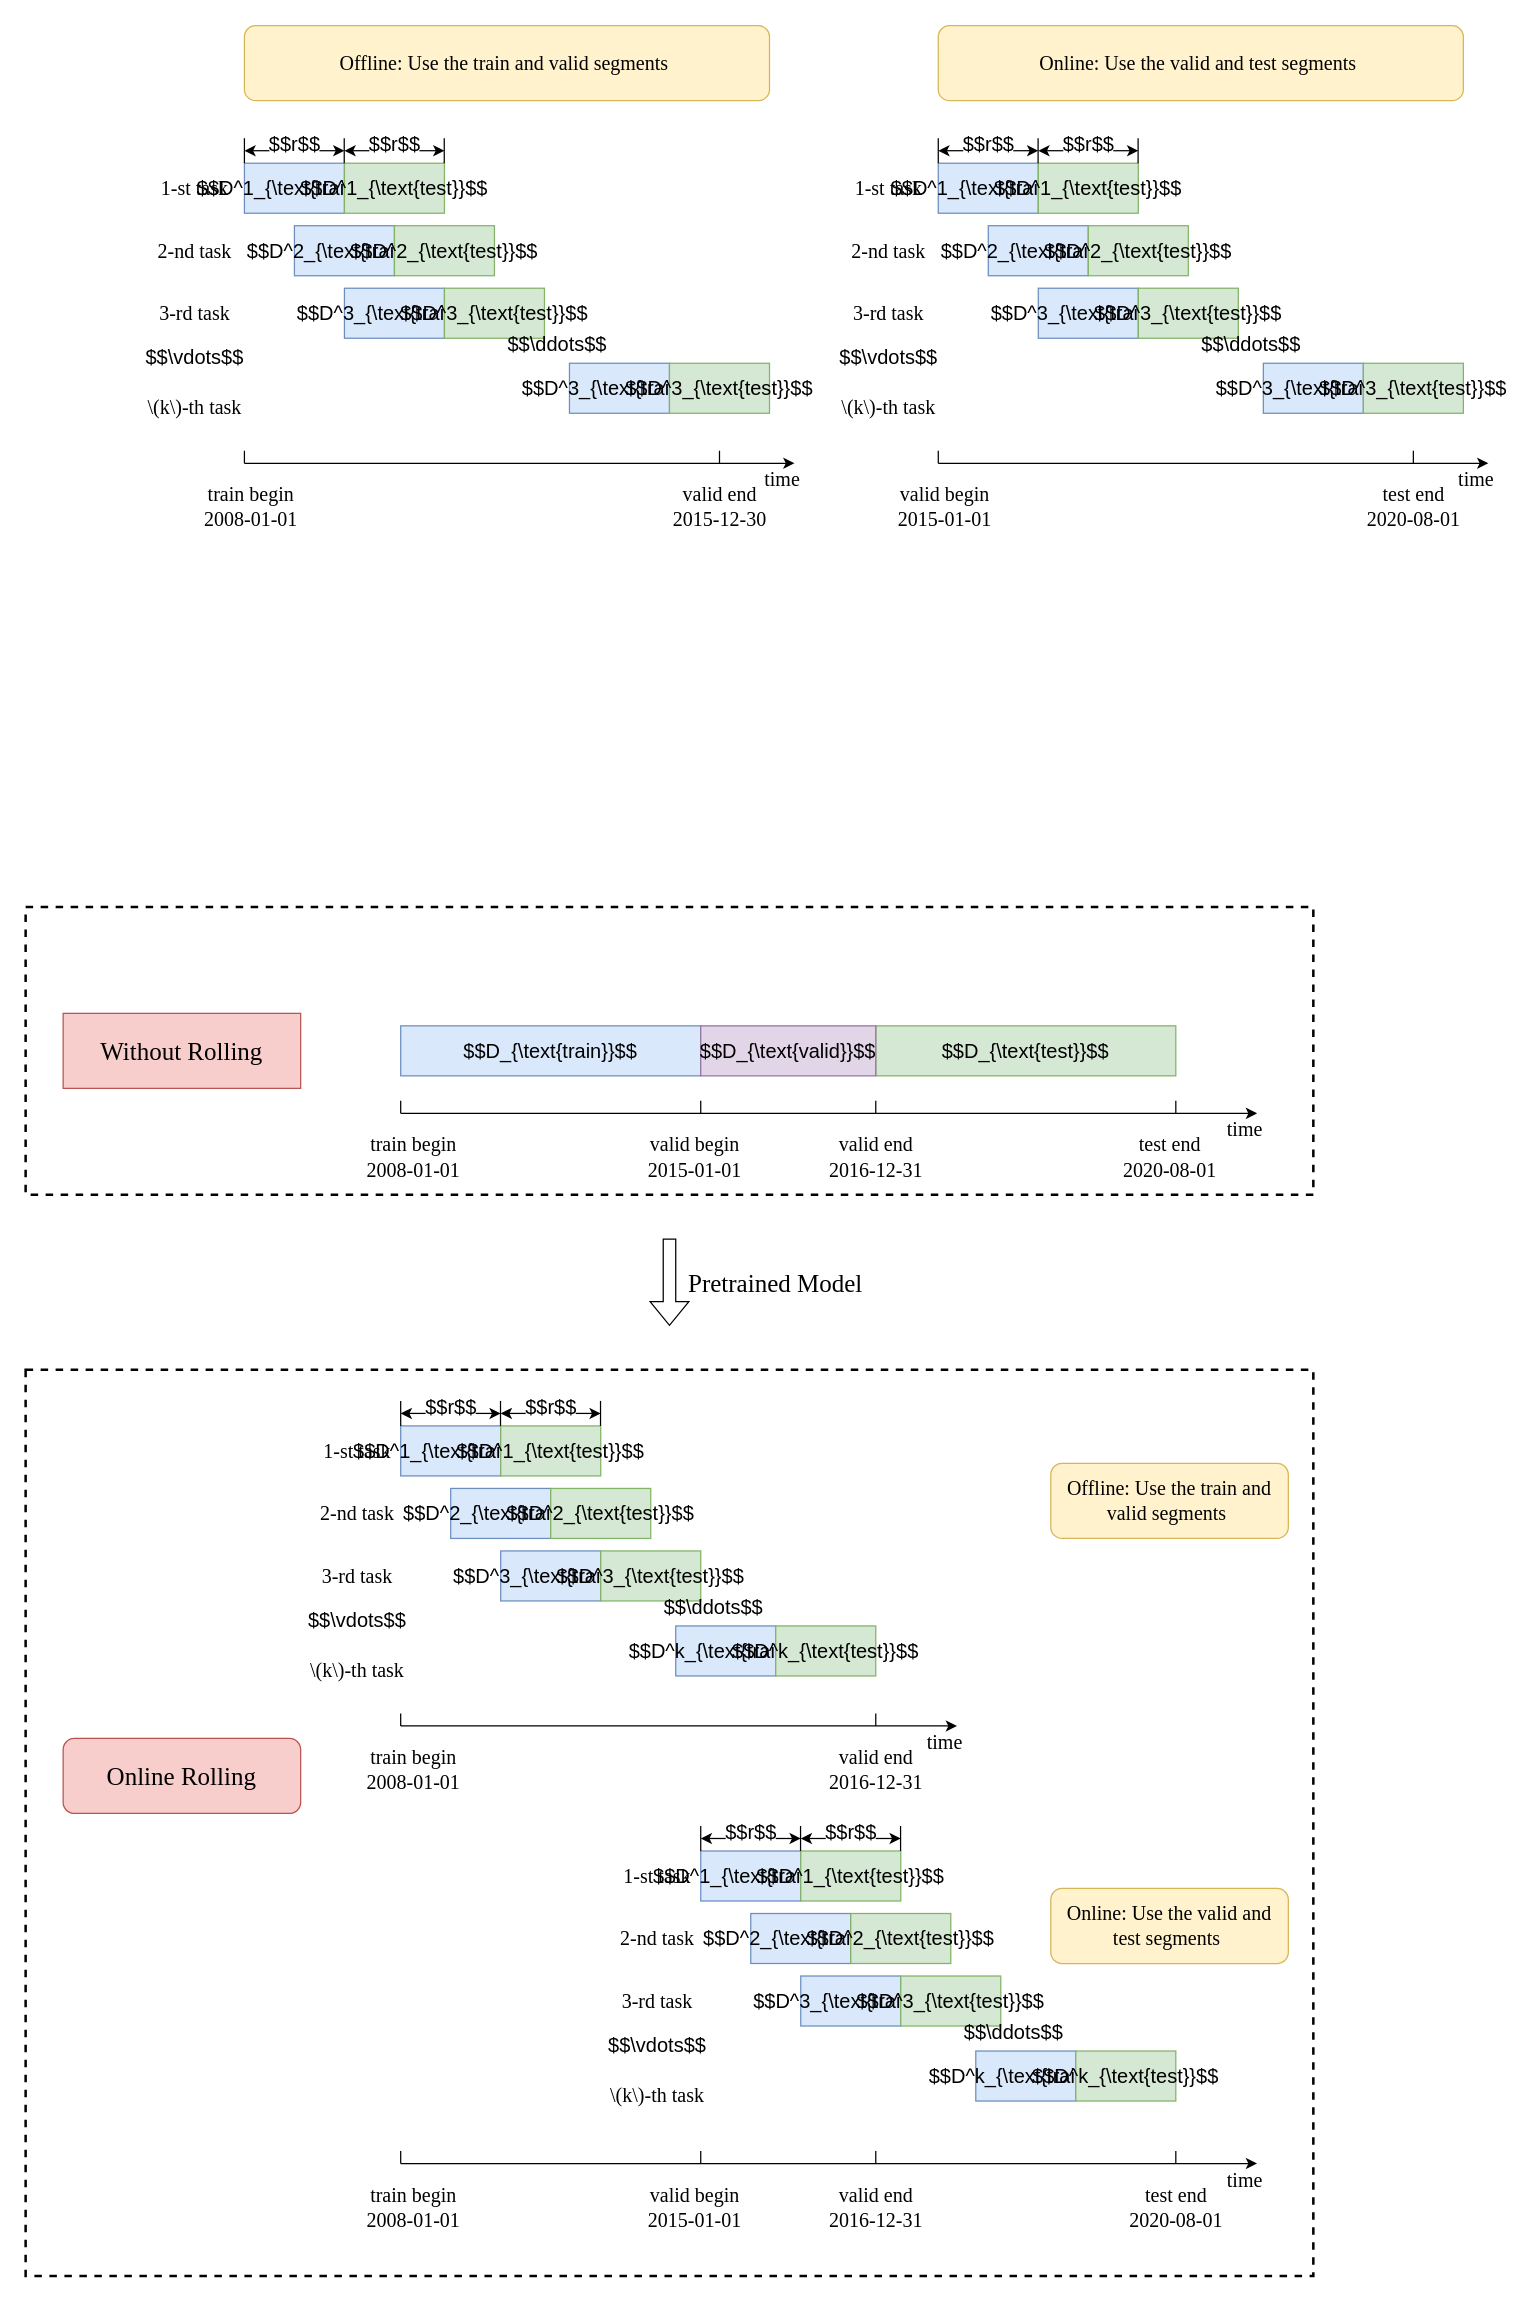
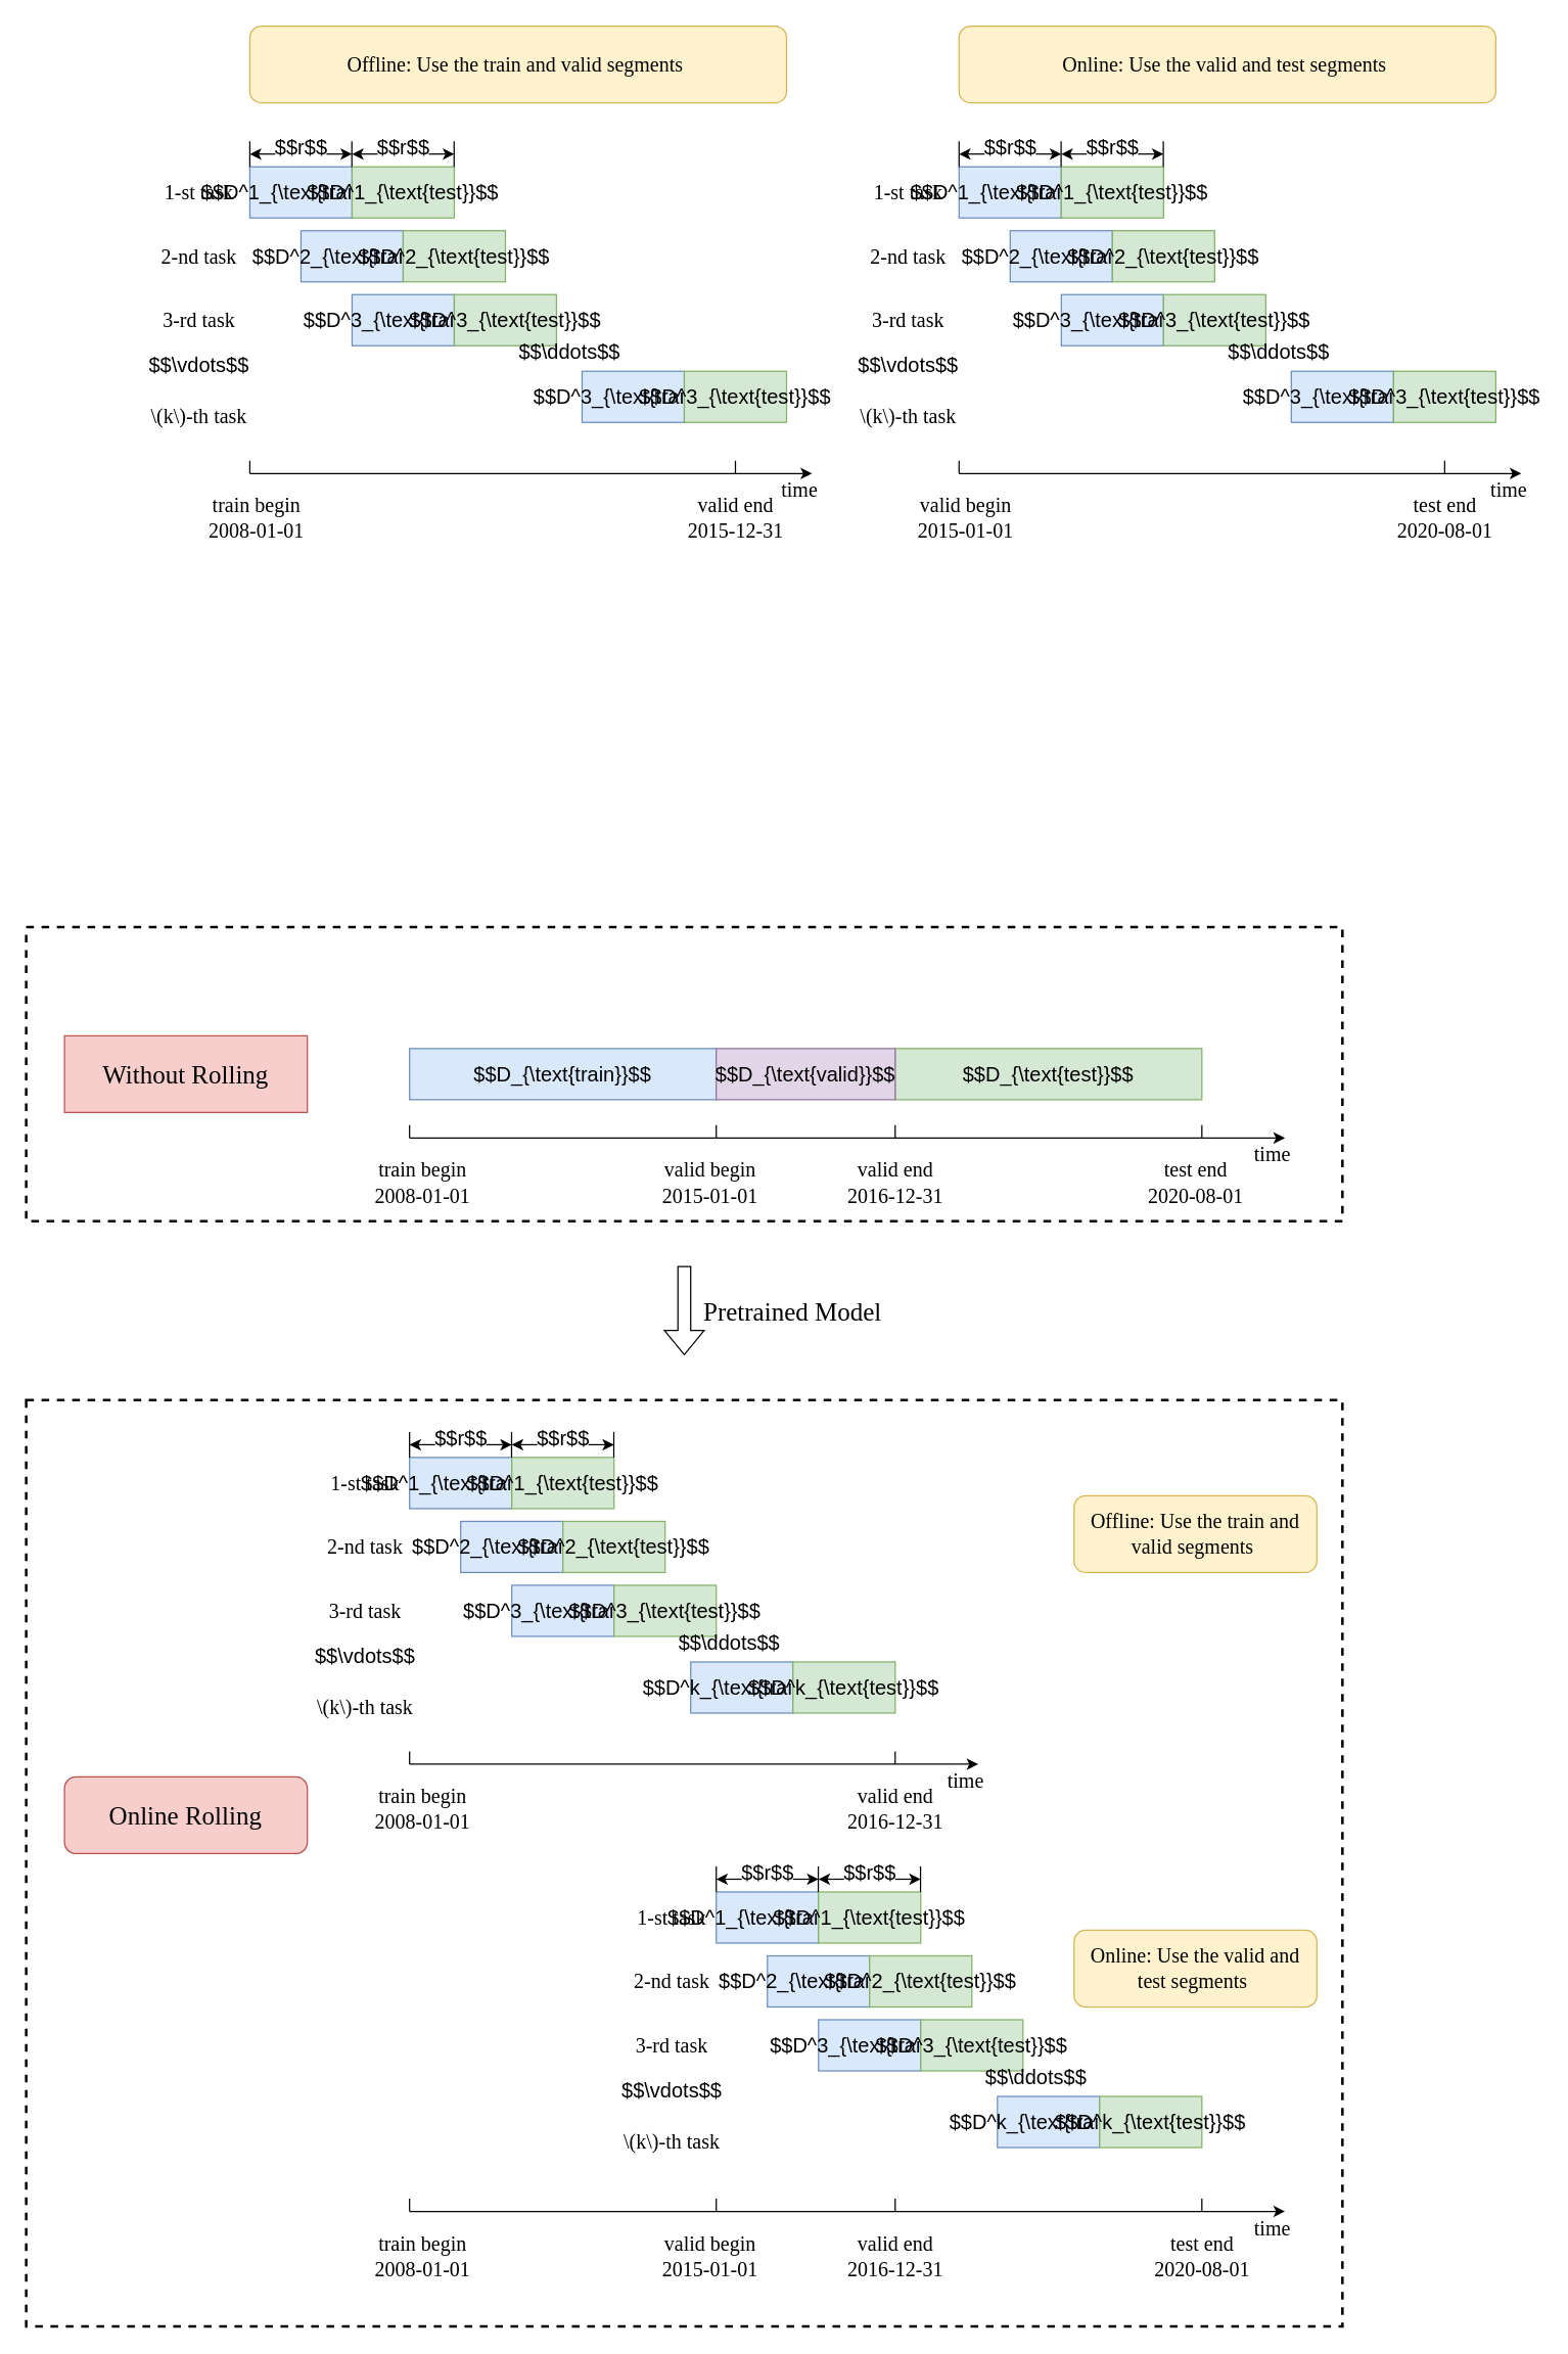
- <mxCell id="98" value="&lt;font face=&quot;Times New Roman&quot; style=&quot;font-size: 16px;&quot;&gt;valid end&lt;/font&gt;&lt;div style=&quot;font-size: 16px;&quot;&gt;&lt;font face=&quot;Times New Roman&quot; style=&quot;font-size: 16px;&quot;&gt;2015-12-30&lt;/font&gt;&lt;/div&gt;" style="text;html=1;align=center;verticalAlign=middle;resizable=0;points=[];autosize=1;strokeColor=none;fillColor=none;fontSize=16;" parent="1" vertex="1"><mxGeometry x="525" y="380" width="100" height="50" as="geometry" /></mxCell>
+ <mxCell id="98" value="&lt;font face=&quot;Times New Roman&quot; style=&quot;font-size: 16px;&quot;&gt;valid end&lt;/font&gt;&lt;div style=&quot;font-size: 16px;&quot;&gt;&lt;font face=&quot;Times New Roman&quot; style=&quot;font-size: 16px;&quot;&gt;2015-12-31&lt;/font&gt;&lt;/div&gt;" style="text;html=1;align=center;verticalAlign=middle;resizable=0;points=[];autosize=1;strokeColor=none;fillColor=none;fontSize=16;" parent="1" vertex="1"><mxGeometry x="525" y="380" width="100" height="50" as="geometry" /></mxCell>
